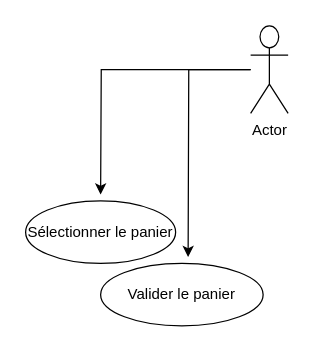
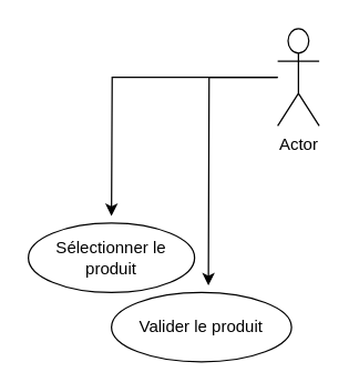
- <mxCell id="5" value="Sélectionner le panier" style="ellipse;whiteSpace=wrap;html=1;" vertex="1" parent="1"><mxGeometry x="20" y="160" width="120" height="50" as="geometry" /></mxCell>
+ <mxCell id="5" value="Sélectionner le produit" style="ellipse;whiteSpace=wrap;html=1;" vertex="1" parent="1"><mxGeometry x="20" y="160" width="120" height="50" as="geometry" /></mxCell>
- <mxCell id="6" value="Valider le panier" style="ellipse;whiteSpace=wrap;html=1;" vertex="1" parent="1"><mxGeometry x="80" y="210" width="130" height="50" as="geometry" /></mxCell>
+ <mxCell id="6" value="Valider le produit" style="ellipse;whiteSpace=wrap;html=1;" vertex="1" parent="1"><mxGeometry x="80" y="210" width="130" height="50" as="geometry" /></mxCell>
